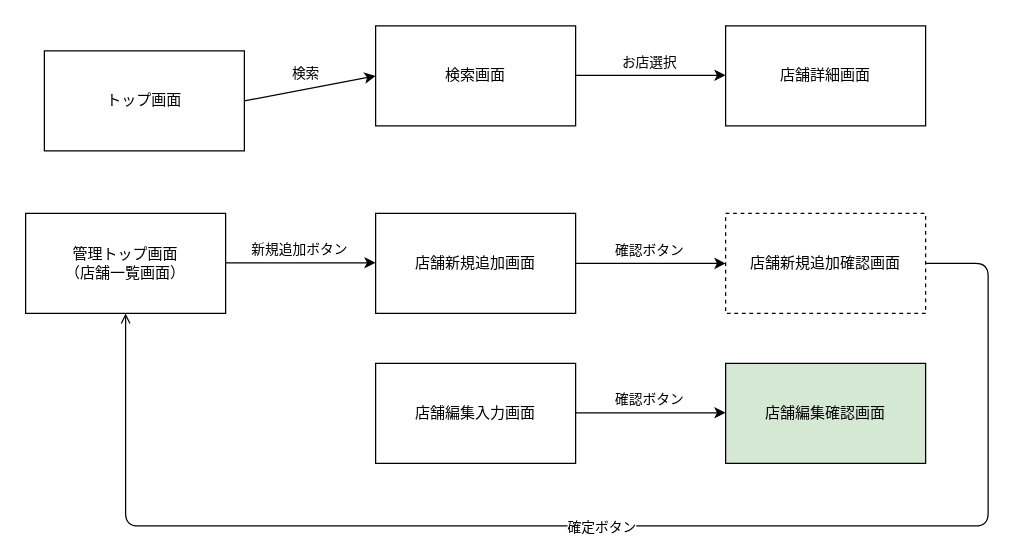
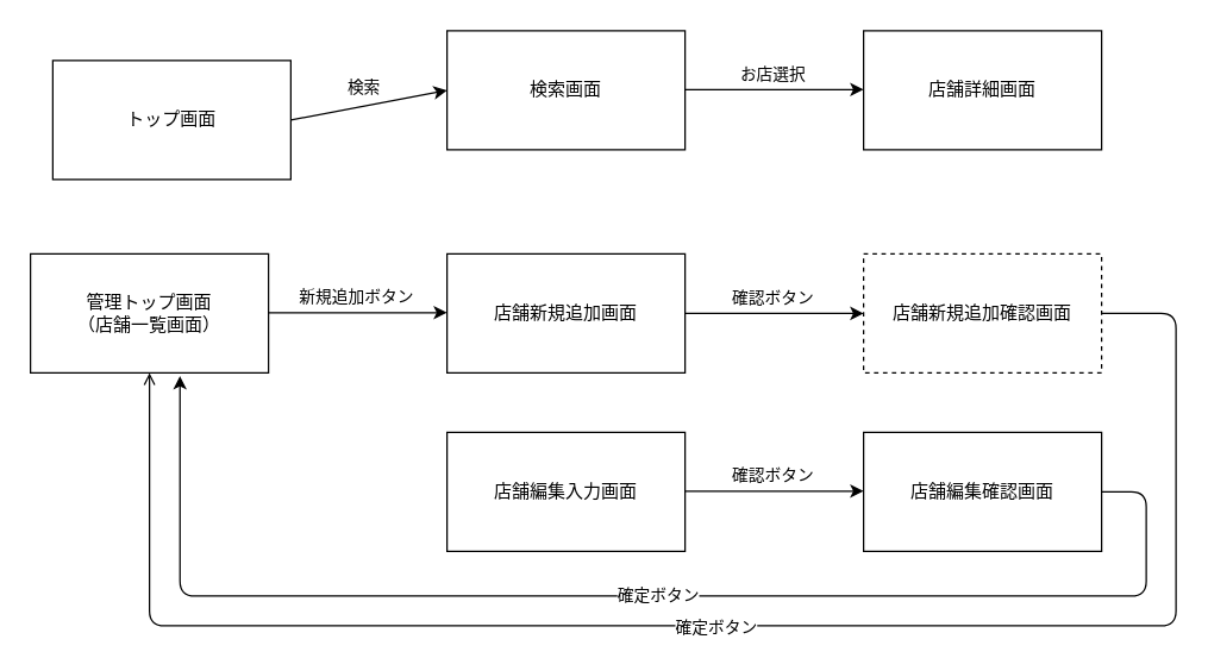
- <mxCell id="14" value="店舗編集確認画面" style="rounded=0;whiteSpace=wrap;html=1;fillColor=#d5e8d4;" vertex="1" parent="1"><mxGeometry x="580" y="290" width="160" height="80" as="geometry" /></mxCell>
+ <mxCell id="14" value="店舗編集確認画面" style="rounded=0;whiteSpace=wrap;html=1;" vertex="1" parent="1"><mxGeometry x="580" y="290" width="160" height="80" as="geometry" /></mxCell>
+ <mxCell id="21" value="" style="endArrow=classic;html=1;edgeStyle=orthogonalEdgeStyle;exitX=1;exitY=0.5;exitDx=0;exitDy=0;entryX=0.628;entryY=1.027;entryDx=0;entryDy=0;entryPerimeter=0;" edge="1" parent="1" source="14" target="12"><mxGeometry width="50" height="50" relative="1" as="geometry"><mxPoint x="750" y="220" as="sourcePoint" /><mxPoint x="110" y="260" as="targetPoint" /><Array as="points"><mxPoint x="770" y="330" /><mxPoint x="770" y="400" /><mxPoint x="121" y="400" /></Array></mxGeometry></mxCell>
+ <mxCell id="22" value="確定ボタン" style="edgeLabel;html=1;align=center;verticalAlign=middle;resizable=0;points=[];" vertex="1" connectable="0" parent="21"><mxGeometry x="-0.23" y="-1" relative="1" as="geometry"><mxPoint x="-84" as="offset" /></mxGeometry></mxCell>
